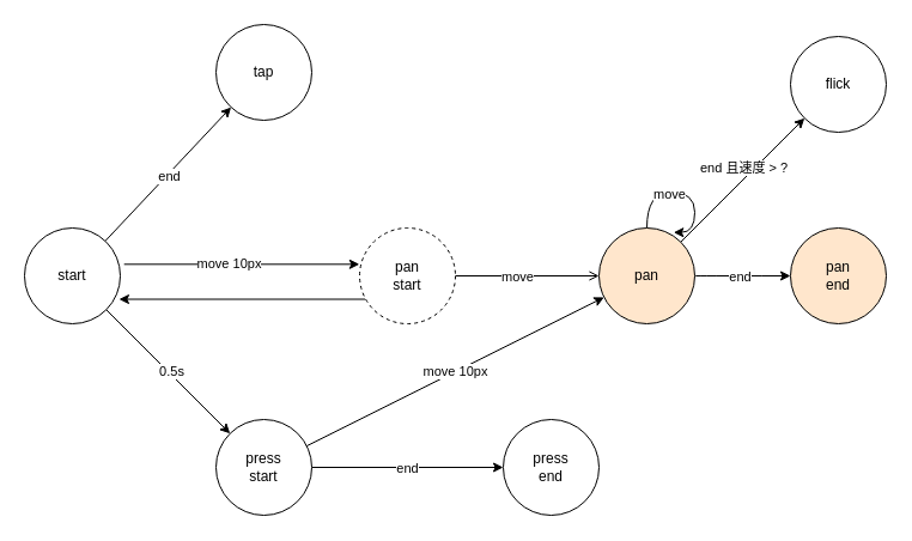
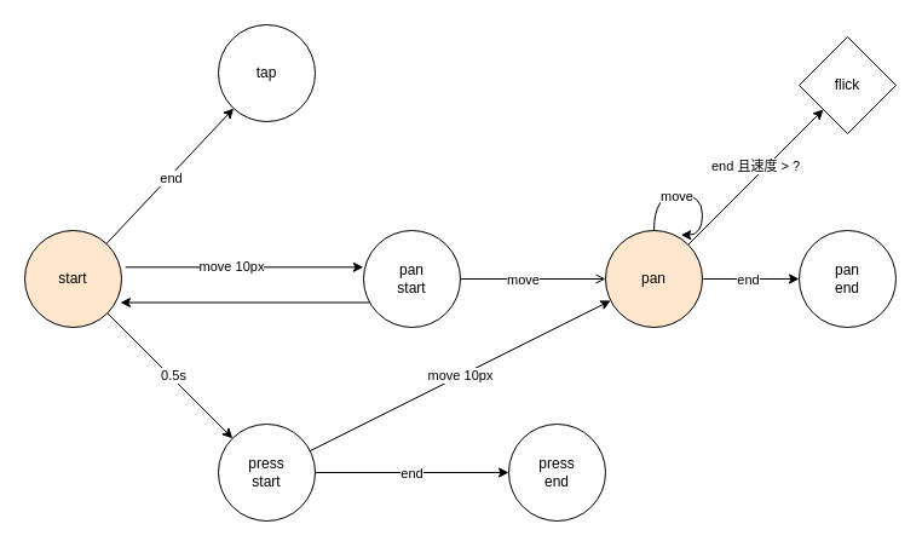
- <mxCell id="27" value="flick" style="ellipse;whiteSpace=wrap;html=1;" vertex="1" parent="1"><mxGeometry x="660" y="30" width="80" height="80" as="geometry" /></mxCell>
+ <mxCell id="27" value="flick" style="rhombus;whiteSpace=wrap;html=1;" vertex="1" parent="1"><mxGeometry x="660" y="30" width="80" height="80" as="geometry" /></mxCell>
- <mxCell id="8" value="start" style="ellipse;whiteSpace=wrap;html=1;" vertex="1" parent="1"><mxGeometry x="20" y="190" width="80" height="80" as="geometry" /></mxCell>
+ <mxCell id="8" value="start" style="ellipse;whiteSpace=wrap;html=1;fillColor=#ffe6cc;" vertex="1" parent="1"><mxGeometry x="20" y="190" width="80" height="80" as="geometry" /></mxCell>
- <mxCell id="18" value="pan&lt;br&gt;start" style="ellipse;whiteSpace=wrap;html=1;dashed=1;" vertex="1" parent="1"><mxGeometry x="300" y="190" width="80" height="80" as="geometry" /></mxCell>
+ <mxCell id="18" value="pan&lt;br&gt;start" style="ellipse;whiteSpace=wrap;html=1;" vertex="1" parent="1"><mxGeometry x="300" y="190" width="80" height="80" as="geometry" /></mxCell>
- <mxCell id="26" value="pan&lt;br&gt;end" style="ellipse;whiteSpace=wrap;html=1;fillColor=#ffe6cc;" vertex="1" parent="1"><mxGeometry x="660" y="190" width="80" height="80" as="geometry" /></mxCell>
+ <mxCell id="26" value="pan&lt;br&gt;end" style="ellipse;whiteSpace=wrap;html=1;" vertex="1" parent="1"><mxGeometry x="660" y="190" width="80" height="80" as="geometry" /></mxCell>
